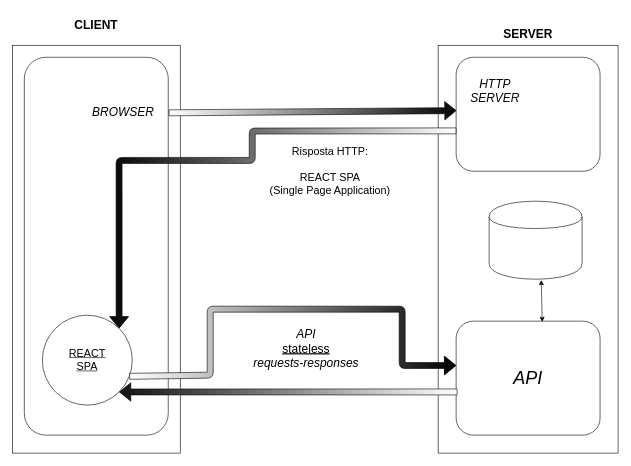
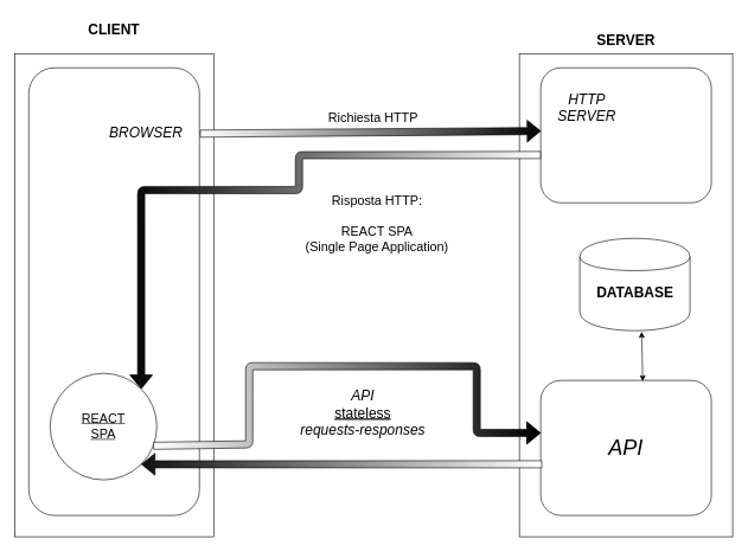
+ <mxCell id="13" value="&lt;font style=&quot;font-size: 18px&quot;&gt;Richiesta HTTP&lt;/font&gt;" style="text;html=1;strokeColor=none;fillColor=none;align=center;verticalAlign=middle;whiteSpace=wrap;rounded=0;" vertex="1" parent="1"><mxGeometry x="437" y="155" width="175" height="20" as="geometry" /></mxCell>
- <mxCell id="15" value="&lt;div style=&quot;font-size: 18px&quot;&gt;&lt;font style=&quot;font-size: 18px&quot;&gt;Risposta HTTP:&lt;/font&gt;&lt;/div&gt;&lt;div style=&quot;font-size: 18px&quot;&gt;&lt;font style=&quot;font-size: 18px&quot;&gt;&lt;br&gt;&lt;/font&gt;&lt;/div&gt;&lt;div style=&quot;font-size: 18px&quot;&gt;&lt;font style=&quot;font-size: 18px&quot;&gt;REACT SPA &lt;br&gt;&lt;/font&gt;&lt;/div&gt;&lt;div style=&quot;font-size: 18px&quot;&gt;&lt;font style=&quot;font-size: 18px&quot;&gt;(Single Page Application)&lt;/font&gt;&lt;/div&gt;" style="text;html=1;strokeColor=none;fillColor=none;align=center;verticalAlign=middle;whiteSpace=wrap;rounded=0;" vertex="1" parent="1"><mxGeometry x="420" y="235" width="260" height="100" as="geometry" /></mxCell>
+ <mxCell id="15" value="&lt;div style=&quot;font-size: 18px&quot;&gt;&lt;font style=&quot;font-size: 18px&quot;&gt;Risposta HTTP:&lt;/font&gt;&lt;/div&gt;&lt;div style=&quot;font-size: 18px&quot;&gt;&lt;font style=&quot;font-size: 18px&quot;&gt;&lt;br&gt;&lt;/font&gt;&lt;/div&gt;&lt;div style=&quot;font-size: 18px&quot;&gt;&lt;font style=&quot;font-size: 18px&quot;&gt;REACT SPA &lt;br&gt;&lt;/font&gt;&lt;/div&gt;&lt;div style=&quot;font-size: 18px&quot;&gt;&lt;font style=&quot;font-size: 18px&quot;&gt;(Single Page Application)&lt;/font&gt;&lt;/div&gt;" style="text;html=1;strokeColor=none;fillColor=none;align=center;verticalAlign=middle;whiteSpace=wrap;rounded=0;" vertex="1" parent="1"><mxGeometry x="400" y="265" width="260" height="100" as="geometry" /></mxCell>
+ <mxCell id="22" value="&lt;b&gt;&lt;font style=&quot;font-size: 20px&quot;&gt;DATABASE&lt;/font&gt;&lt;/b&gt;" style="text;html=1;strokeColor=none;fillColor=none;align=center;verticalAlign=middle;whiteSpace=wrap;rounded=0;" vertex="1" parent="1"><mxGeometry x="827.5" y="390" width="130" height="40" as="geometry" /></mxCell>
